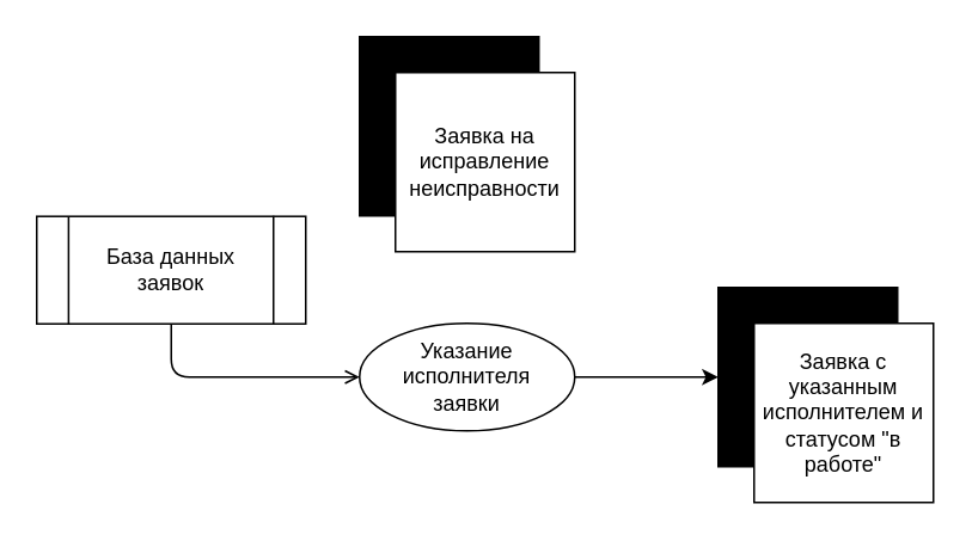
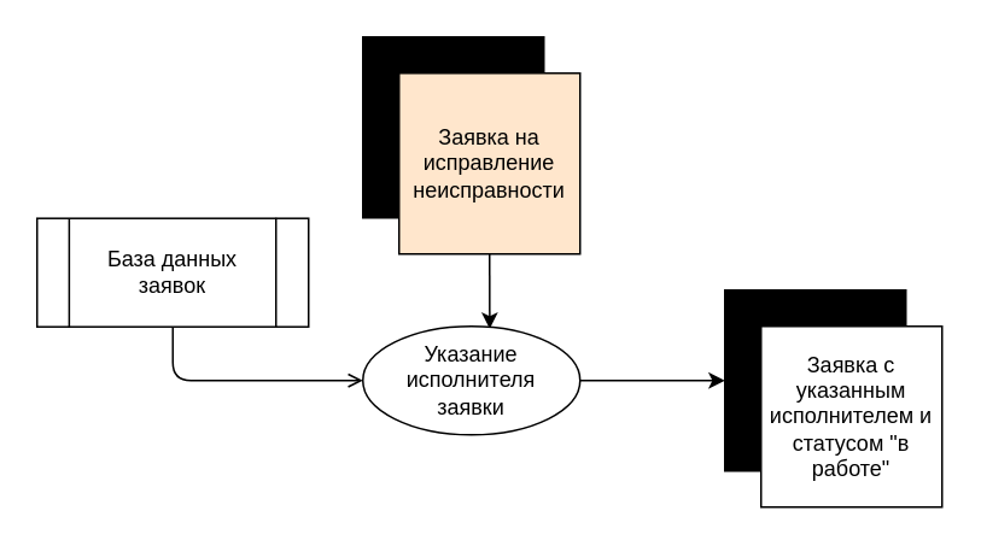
- <mxCell id="3" value="Заявка на исправление неисправности" style="whiteSpace=wrap;html=1;aspect=fixed;fillColor=#FFFFFF;" parent="1" vertex="1"><mxGeometry x="220" y="40" width="100" height="100" as="geometry" /></mxCell>
+ <mxCell id="3" value="Заявка на исправление неисправности" style="whiteSpace=wrap;html=1;aspect=fixed;fillColor=#ffe6cc;" parent="1" vertex="1"><mxGeometry x="220" y="40" width="100" height="100" as="geometry" /></mxCell>
+ <mxCell id="4" value="" style="endArrow=classic;html=1;exitX=0.5;exitY=1;exitDx=0;exitDy=0;entryX=0.584;entryY=0.023;entryDx=0;entryDy=0;entryPerimeter=0;" parent="1" source="3" target="5" edge="1"><mxGeometry width="50" height="50" relative="1" as="geometry"><mxPoint x="320" y="160" as="sourcePoint" /><mxPoint x="230" y="180" as="targetPoint" /></mxGeometry></mxCell>
